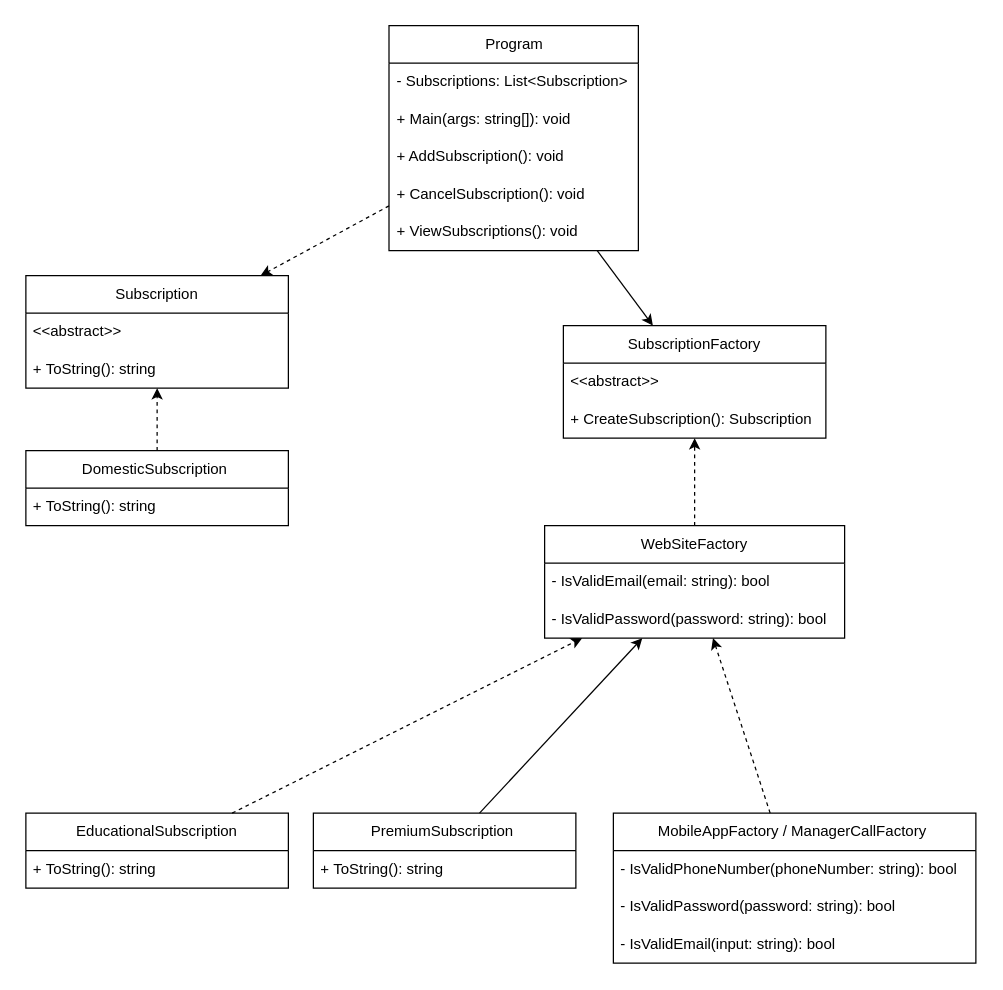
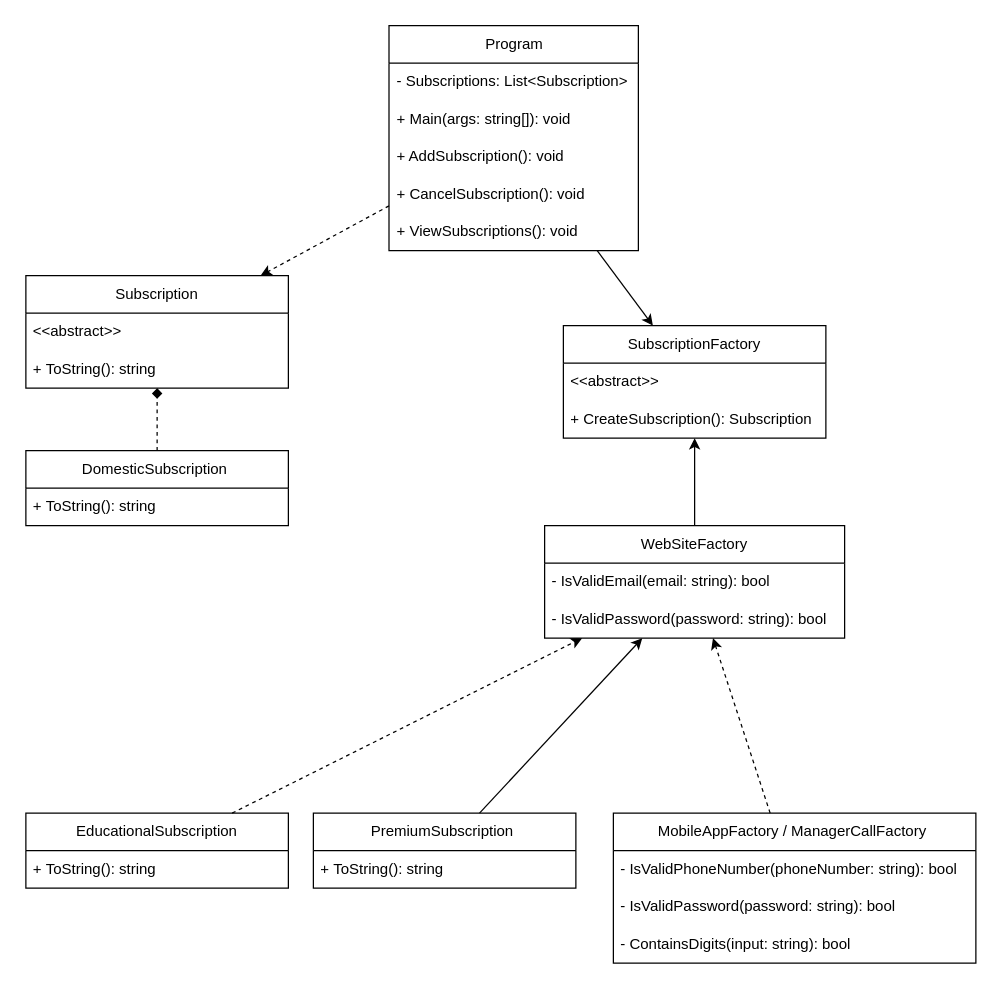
- <mxCell id="30" value="" style="endArrow=classic;html=1;rounded=0;dashed=1;" edge="1" parent="1" source="17" target="13"><mxGeometry width="50" height="50" relative="1" as="geometry"><mxPoint x="760" y="300" as="sourcePoint" /><mxPoint x="760" y="170" as="targetPoint" /></mxGeometry></mxCell>
+ <mxCell id="30" value="" style="endArrow=diamond;html=1;rounded=0;dashed=1;" edge="1" parent="1" source="17" target="13"><mxGeometry width="50" height="50" relative="1" as="geometry"><mxPoint x="760" y="300" as="sourcePoint" /><mxPoint x="760" y="170" as="targetPoint" /></mxGeometry></mxCell>
- <mxCell id="2" value="" style="endArrow=classic;html=1;rounded=0;dashed=1;" parent="1" source="19" target="10" edge="1"><mxGeometry width="50" height="50" relative="1" as="geometry"><mxPoint x="750" y="290" as="sourcePoint" /><mxPoint x="750" y="160" as="targetPoint" /></mxGeometry></mxCell>
+ <mxCell id="2" value="" style="endArrow=classic;html=1;rounded=0;dashed=0;" parent="1" source="19" target="10" edge="1"><mxGeometry width="50" height="50" relative="1" as="geometry"><mxPoint x="750" y="290" as="sourcePoint" /><mxPoint x="750" y="160" as="targetPoint" /></mxGeometry></mxCell>
- <mxCell id="29" value="- IsValidEmail(input: string): bool" style="text;strokeColor=none;fillColor=none;align=left;verticalAlign=middle;spacingLeft=4;spacingRight=4;overflow=hidden;points=[[0,0.5],[1,0.5]];portConstraint=eastwest;rotatable=0;whiteSpace=wrap;html=1;" vertex="1" parent="26"><mxGeometry y="90" width="290" height="30" as="geometry" /></mxCell>
+ <mxCell id="29" value="- ContainsDigits(input: string): bool" style="text;strokeColor=none;fillColor=none;align=left;verticalAlign=middle;spacingLeft=4;spacingRight=4;overflow=hidden;points=[[0,0.5],[1,0.5]];portConstraint=eastwest;rotatable=0;whiteSpace=wrap;html=1;" vertex="1" parent="26"><mxGeometry y="90" width="290" height="30" as="geometry" /></mxCell>
